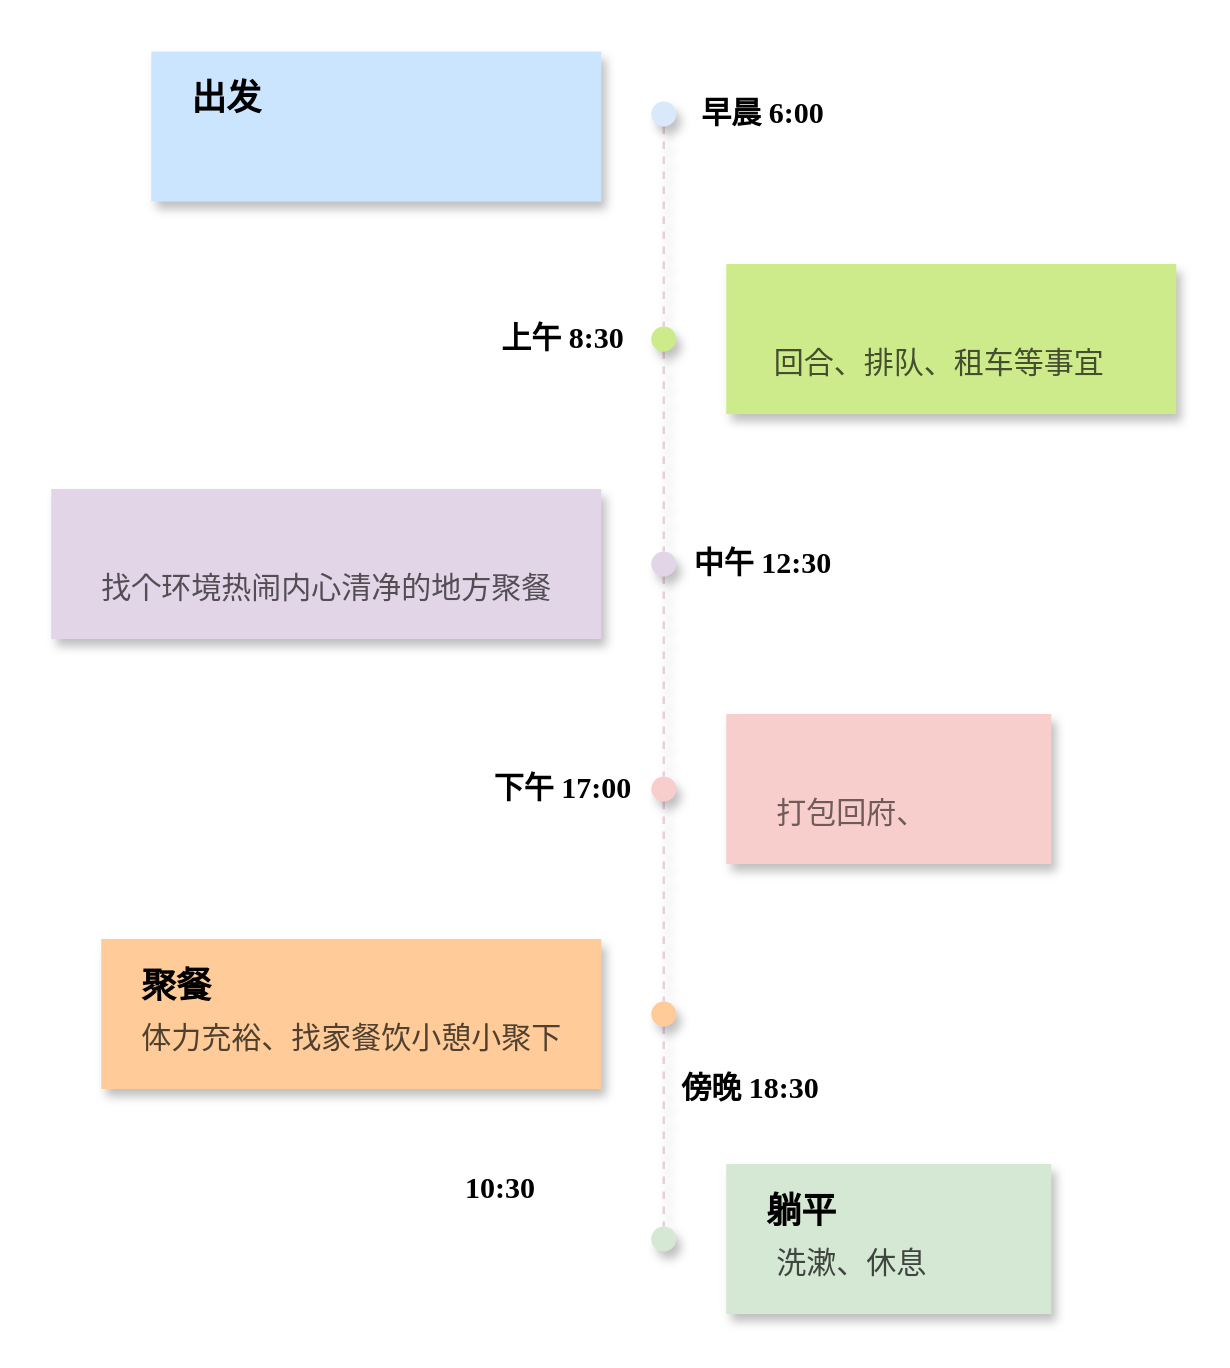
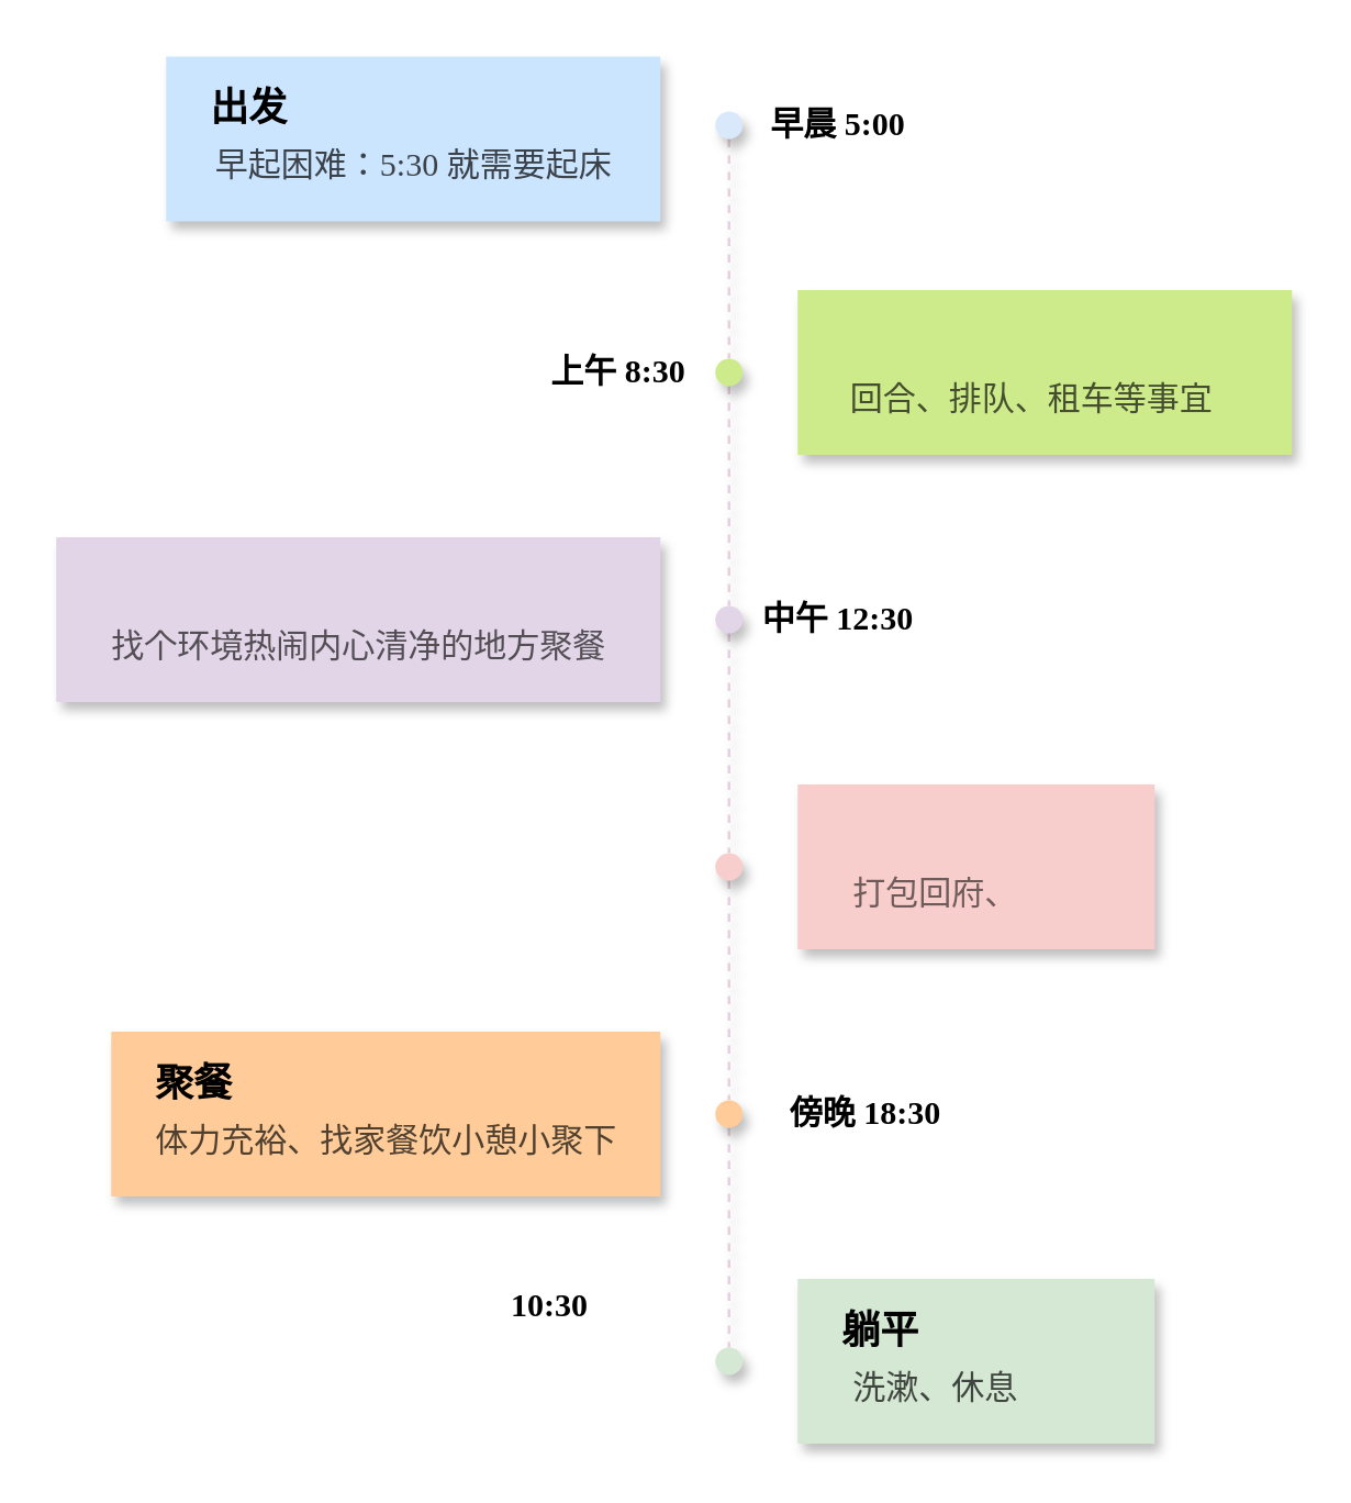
- <mxCell id="13" value="早晨 6:00" style="text;html=1;strokeColor=none;fillColor=none;align=center;verticalAlign=middle;whiteSpace=wrap;rounded=0;shadow=1;fontFamily=OpenDyslexic;fontStyle=1" vertex="1" parent="1"><mxGeometry x="270" y="35" width="70" height="20" as="geometry" /></mxCell>
+ <mxCell id="13" value="早晨 5:00" style="text;html=1;strokeColor=none;fillColor=none;align=center;verticalAlign=middle;whiteSpace=wrap;rounded=0;shadow=1;fontFamily=OpenDyslexic;fontStyle=1" vertex="1" parent="1"><mxGeometry x="270" y="35" width="70" height="20" as="geometry" /></mxCell>
+ <mxCell id="21" value="&lt;font color=&quot;#3b424a&quot;&gt;早起困难：5:30 就需要起床&lt;/font&gt;" style="text;html=1;align=center;verticalAlign=middle;resizable=0;points=[];autosize=1;strokeColor=none;fontFamily=OpenDyslexic;" vertex="1" parent="1"><mxGeometry x="70" y="50" width="160" height="20" as="geometry" /></mxCell>
- <mxCell id="16" value="下午 17:00" style="text;html=1;strokeColor=none;fillColor=none;align=center;verticalAlign=middle;whiteSpace=wrap;rounded=0;shadow=1;fontFamily=OpenDyslexic;fontStyle=1" vertex="1" parent="1"><mxGeometry x="190" y="305" width="70" height="20" as="geometry" /></mxCell>
- <mxCell id="17" value="傍晚 18:30" style="text;html=1;strokeColor=none;fillColor=none;align=center;verticalAlign=middle;whiteSpace=wrap;rounded=0;shadow=1;fontFamily=OpenDyslexic;fontStyle=1" vertex="1" parent="1"><mxGeometry x="265" y="425" width="70" height="20" as="geometry" /></mxCell>
+ <mxCell id="17" value="傍晚 18:30" style="text;html=1;strokeColor=none;fillColor=none;align=center;verticalAlign=middle;whiteSpace=wrap;rounded=0;shadow=1;fontFamily=OpenDyslexic;fontStyle=1" vertex="1" parent="1"><mxGeometry x="280" y="395" width="70" height="20" as="geometry" /></mxCell>
